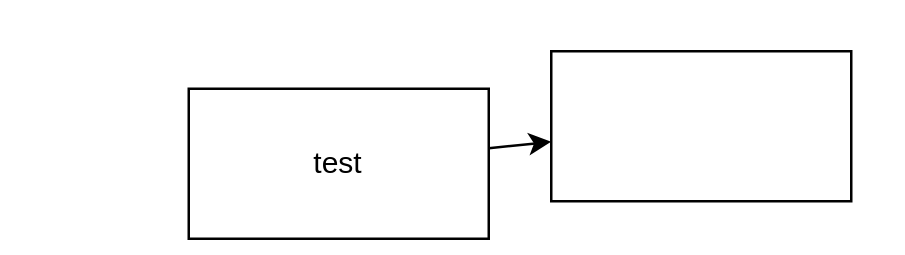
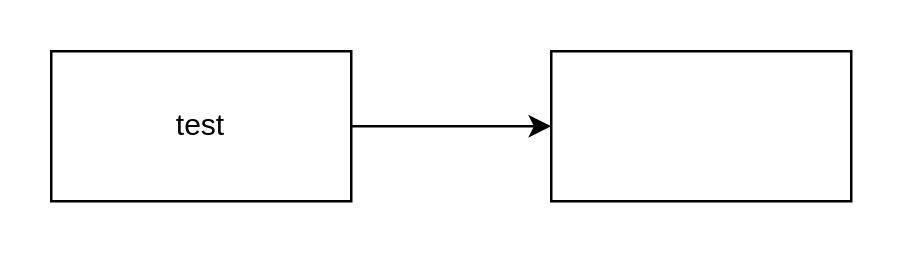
- <mxCell id="3" value="test" style="rounded=0;whiteSpace=wrap;html=1;" vertex="1" parent="1"><mxGeometry x="75" y="35" width="120" height="60" as="geometry" /></mxCell>
+ <mxCell id="3" value="test" style="rounded=0;whiteSpace=wrap;html=1;" vertex="1" parent="1"><mxGeometry x="20" y="20" width="120" height="60" as="geometry" /></mxCell>
